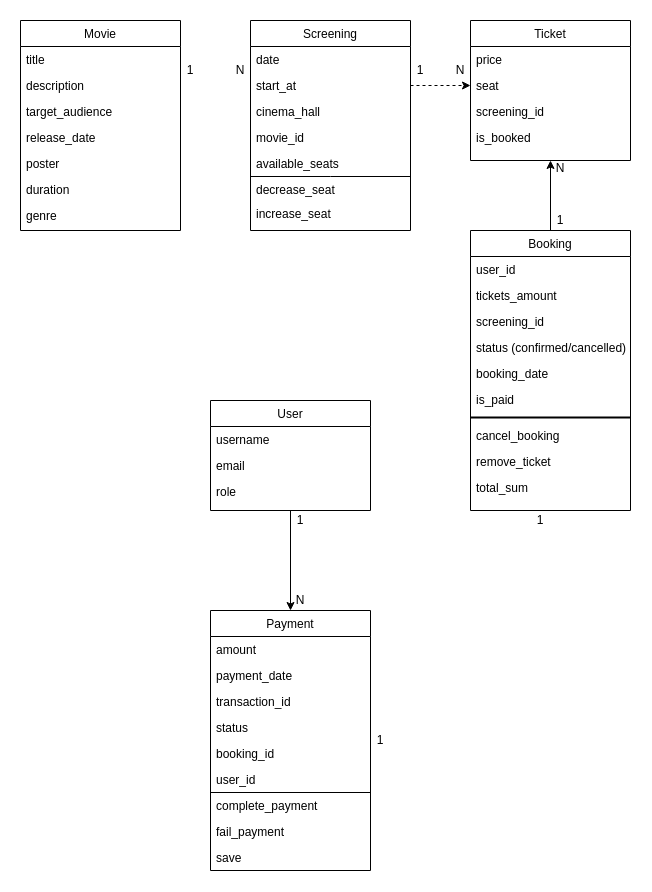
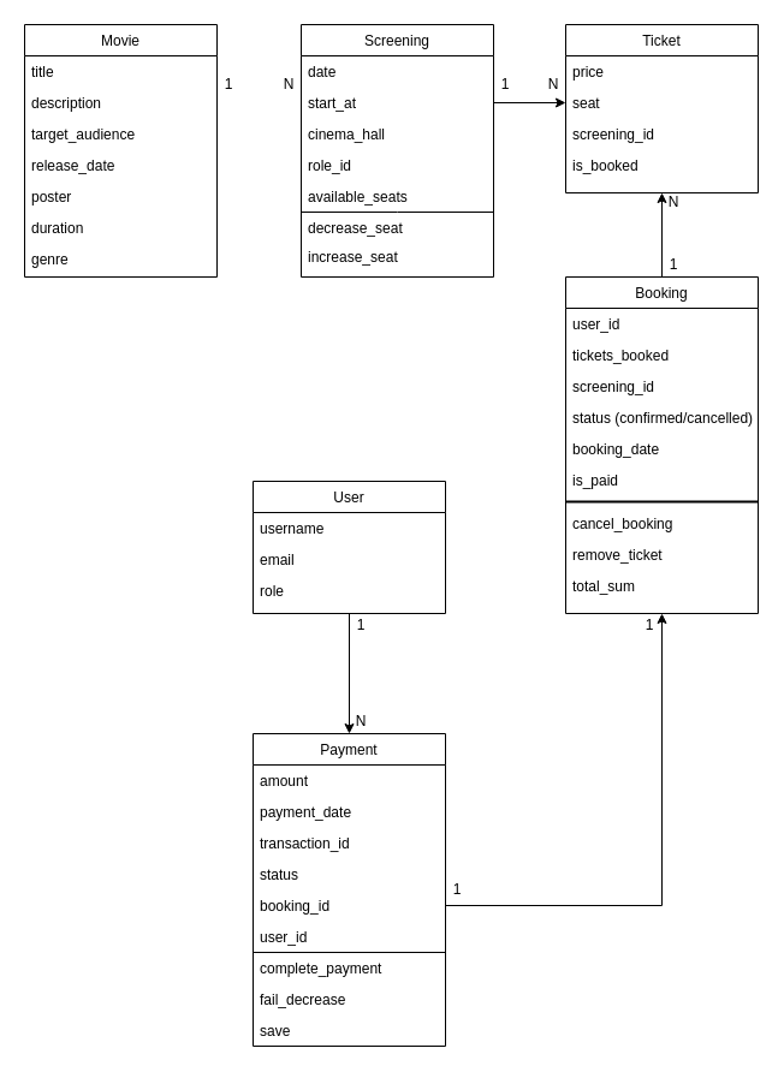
- <mxCell id="44" style="edgeStyle=orthogonalEdgeStyle;rounded=0;orthogonalLoop=1;jettySize=auto;html=1;exitX=1;exitY=0.5;exitDx=0;exitDy=0;entryX=0;entryY=0.5;entryDx=0;entryDy=0;dashed=1;" parent="1" source="9" target="18" edge="1"><mxGeometry relative="1" as="geometry" /></mxCell>
+ <mxCell id="44" style="edgeStyle=orthogonalEdgeStyle;rounded=0;orthogonalLoop=1;jettySize=auto;html=1;exitX=1;exitY=0.5;exitDx=0;exitDy=0;entryX=0;entryY=0.5;entryDx=0;entryDy=0;" parent="1" source="9" target="18" edge="1"><mxGeometry relative="1" as="geometry" /></mxCell>
- <mxCell id="11" value="movie_id" style="text;align=left;verticalAlign=top;spacingLeft=4;spacingRight=4;overflow=hidden;rotatable=0;points=[[0,0.5],[1,0.5]];portConstraint=eastwest;rounded=0;shadow=0;html=0;" parent="7" vertex="1"><mxGeometry y="104" width="160" height="26" as="geometry" /></mxCell>
+ <mxCell id="11" value="role_id" style="text;align=left;verticalAlign=top;spacingLeft=4;spacingRight=4;overflow=hidden;rotatable=0;points=[[0,0.5],[1,0.5]];portConstraint=eastwest;rounded=0;shadow=0;html=0;" parent="7" vertex="1"><mxGeometry y="104" width="160" height="26" as="geometry" /></mxCell>
- <mxCell id="50" value="tickets_amount" style="text;align=left;verticalAlign=top;spacingLeft=4;spacingRight=4;overflow=hidden;rotatable=0;points=[[0,0.5],[1,0.5]];portConstraint=eastwest;" parent="48" vertex="1"><mxGeometry y="52" width="160" height="26" as="geometry" /></mxCell>
+ <mxCell id="50" value="tickets_booked" style="text;align=left;verticalAlign=top;spacingLeft=4;spacingRight=4;overflow=hidden;rotatable=0;points=[[0,0.5],[1,0.5]];portConstraint=eastwest;" parent="48" vertex="1"><mxGeometry y="52" width="160" height="26" as="geometry" /></mxCell>
+ <mxCell id="61" style="edgeStyle=orthogonalEdgeStyle;rounded=0;orthogonalLoop=1;jettySize=auto;html=1;exitX=1;exitY=0.5;exitDx=0;exitDy=0;entryX=0.5;entryY=1;entryDx=0;entryDy=0;" parent="1" source="34" target="48" edge="1"><mxGeometry relative="1" as="geometry" /></mxCell>
- <mxCell id="38" value="fail_payment " style="text;align=left;verticalAlign=top;spacingLeft=4;spacingRight=4;overflow=hidden;rotatable=0;points=[[0,0.5],[1,0.5]];portConstraint=eastwest;rounded=0;shadow=0;html=0;" parent="29" vertex="1"><mxGeometry y="208" width="160" height="26" as="geometry" /></mxCell>
+ <mxCell id="38" value="fail_decrease " style="text;align=left;verticalAlign=top;spacingLeft=4;spacingRight=4;overflow=hidden;rotatable=0;points=[[0,0.5],[1,0.5]];portConstraint=eastwest;rounded=0;shadow=0;html=0;" parent="29" vertex="1"><mxGeometry y="208" width="160" height="26" as="geometry" /></mxCell>
